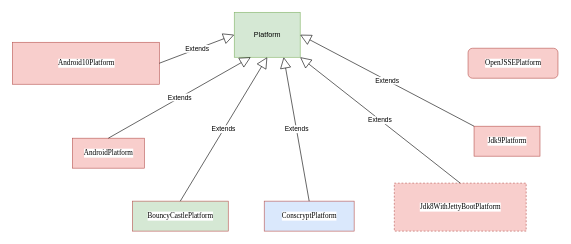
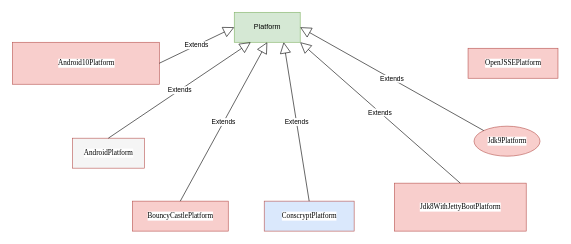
- <mxCell id="2" value="Platform" style="html=1;fillColor=#d5e8d4;strokeColor=#82b366;" parent="1" vertex="1"><mxGeometry x="390" y="20" width="110" height="75" as="geometry" /></mxCell>
+ <mxCell id="2" value="Platform" style="html=1;fillColor=#d5e8d4;strokeColor=#82b366;" parent="1" vertex="1"><mxGeometry x="390" y="20" width="110" height="50" as="geometry" /></mxCell>
- <mxCell id="9" value="&lt;pre style=&quot;background-color: rgb(255 , 255 , 255) ; font-family: &amp;#34;menlo&amp;#34; ; font-size: 9pt&quot;&gt;OpenJSSEPlatform&lt;/pre&gt;" style="html=1;fillColor=#f8cecc;strokeColor=#b85450;rounded=1;" parent="1" vertex="1"><mxGeometry x="780" y="80" width="150" height="50" as="geometry" /></mxCell>
+ <mxCell id="9" value="&lt;pre style=&quot;background-color: rgb(255 , 255 , 255) ; font-family: &amp;#34;menlo&amp;#34; ; font-size: 9pt&quot;&gt;OpenJSSEPlatform&lt;/pre&gt;" style="html=1;fillColor=#f8cecc;strokeColor=#b85450;" parent="1" vertex="1"><mxGeometry x="780" y="80" width="150" height="50" as="geometry" /></mxCell>
- <mxCell id="8" value="&lt;pre style=&quot;background-color: rgb(255 , 255 , 255) ; font-family: &amp;#34;menlo&amp;#34; ; font-size: 9pt&quot;&gt;Jdk9Platform&lt;/pre&gt;" style="html=1;fillColor=#f8cecc;strokeColor=#b85450;" parent="1" vertex="1"><mxGeometry x="790" y="210" width="110" height="50" as="geometry" /></mxCell>
+ <mxCell id="8" value="&lt;pre style=&quot;background-color: rgb(255 , 255 , 255) ; font-family: &amp;#34;menlo&amp;#34; ; font-size: 9pt&quot;&gt;Jdk9Platform&lt;/pre&gt;" style="ellipse;html=1;fillColor=#f8cecc;strokeColor=#b85450;" parent="1" vertex="1"><mxGeometry x="790" y="210" width="110" height="50" as="geometry" /></mxCell>
- <mxCell id="4" value="&lt;pre style=&quot;background-color: rgb(255 , 255 , 255) ; font-family: &amp;#34;menlo&amp;#34; ; font-size: 9pt&quot;&gt;AndroidPlatform&lt;/pre&gt;" style="html=1;fillColor=#f8cecc;strokeColor=#b85450;" parent="1" vertex="1"><mxGeometry x="120" y="230" width="120" height="50" as="geometry" /></mxCell>
+ <mxCell id="4" value="&lt;pre style=&quot;background-color: rgb(255 , 255 , 255) ; font-family: &amp;#34;menlo&amp;#34; ; font-size: 9pt&quot;&gt;AndroidPlatform&lt;/pre&gt;" style="html=1;fillColor=#f5f5f5;strokeColor=#b85450;" parent="1" vertex="1"><mxGeometry x="120" y="230" width="120" height="50" as="geometry" /></mxCell>
- <mxCell id="7" value="&lt;pre style=&quot;background-color: rgb(255 , 255 , 255) ; font-family: &amp;#34;menlo&amp;#34; ; font-size: 9pt&quot;&gt;Jdk8WithJettyBootPlatform&lt;/pre&gt;" style="html=1;fillColor=#f8cecc;strokeColor=#b85450;dashed=1;" parent="1" vertex="1"><mxGeometry x="657" y="305" width="220" height="80" as="geometry" /></mxCell>
+ <mxCell id="7" value="&lt;pre style=&quot;background-color: rgb(255 , 255 , 255) ; font-family: &amp;#34;menlo&amp;#34; ; font-size: 9pt&quot;&gt;Jdk8WithJettyBootPlatform&lt;/pre&gt;" style="html=1;fillColor=#f8cecc;strokeColor=#b85450;" parent="1" vertex="1"><mxGeometry x="657" y="305" width="220" height="80" as="geometry" /></mxCell>
- <mxCell id="5" value="&lt;pre style=&quot;background-color: rgb(255 , 255 , 255) ; font-family: &amp;#34;menlo&amp;#34; ; font-size: 9pt&quot;&gt;BouncyCastlePlatform&lt;/pre&gt;" style="html=1;fillColor=#d5e8d4;strokeColor=#b85450;" parent="1" vertex="1"><mxGeometry x="220" y="335" width="160" height="50" as="geometry" /></mxCell>
+ <mxCell id="5" value="&lt;pre style=&quot;background-color: rgb(255 , 255 , 255) ; font-family: &amp;#34;menlo&amp;#34; ; font-size: 9pt&quot;&gt;BouncyCastlePlatform&lt;/pre&gt;" style="html=1;fillColor=#f8cecc;strokeColor=#b85450;" parent="1" vertex="1"><mxGeometry x="220" y="335" width="160" height="50" as="geometry" /></mxCell>
